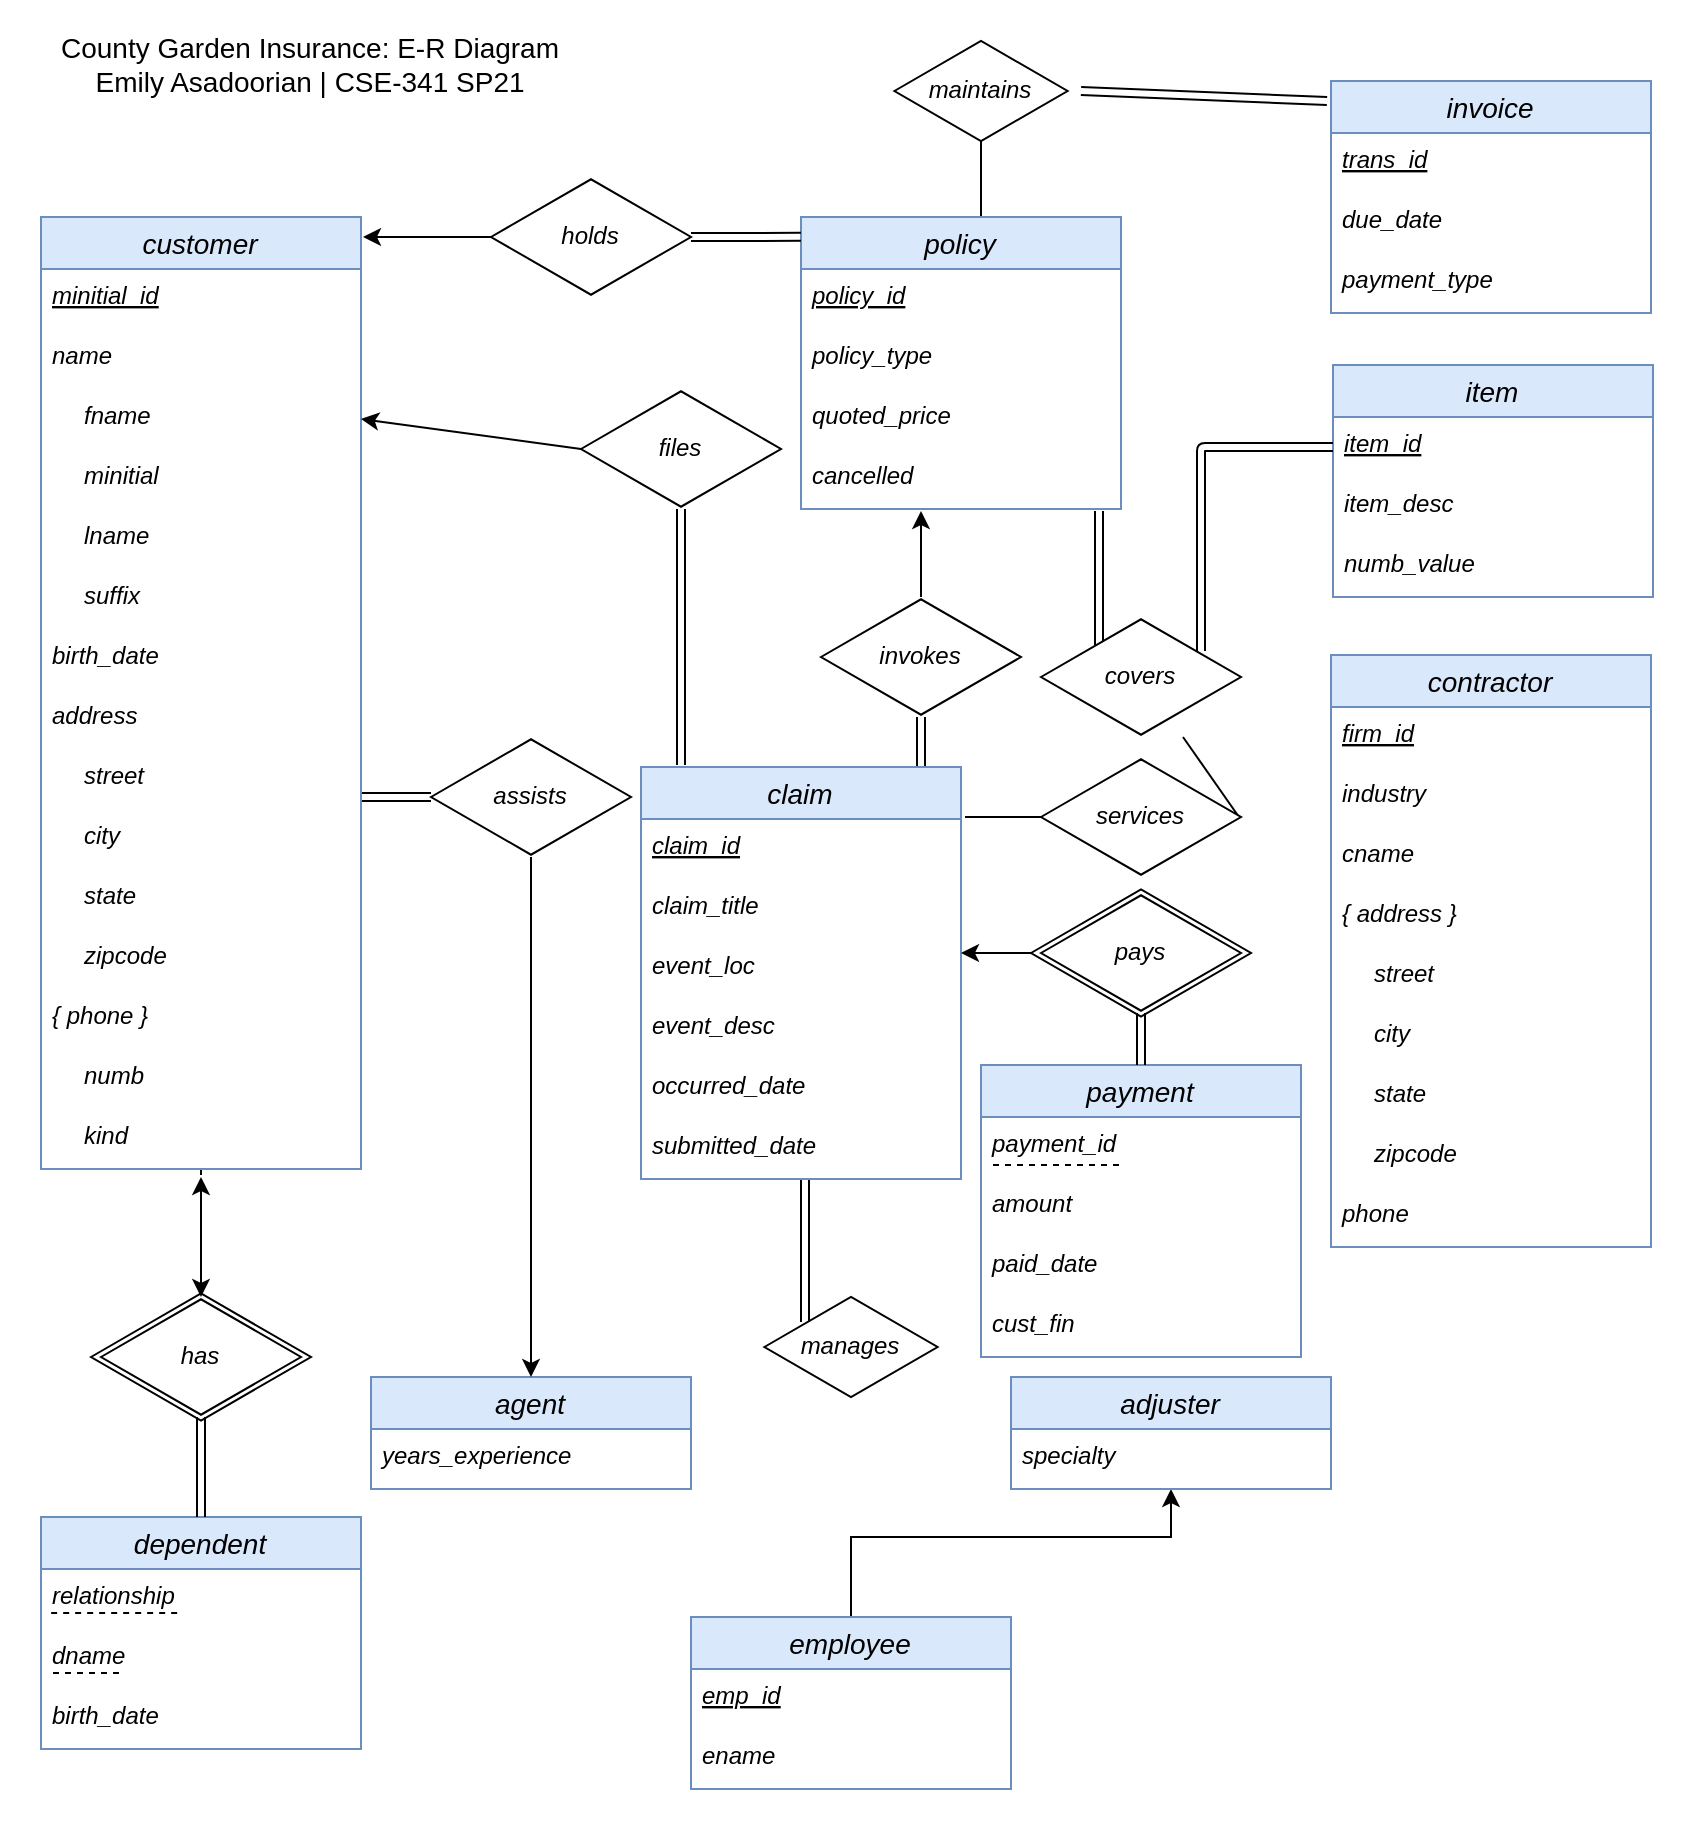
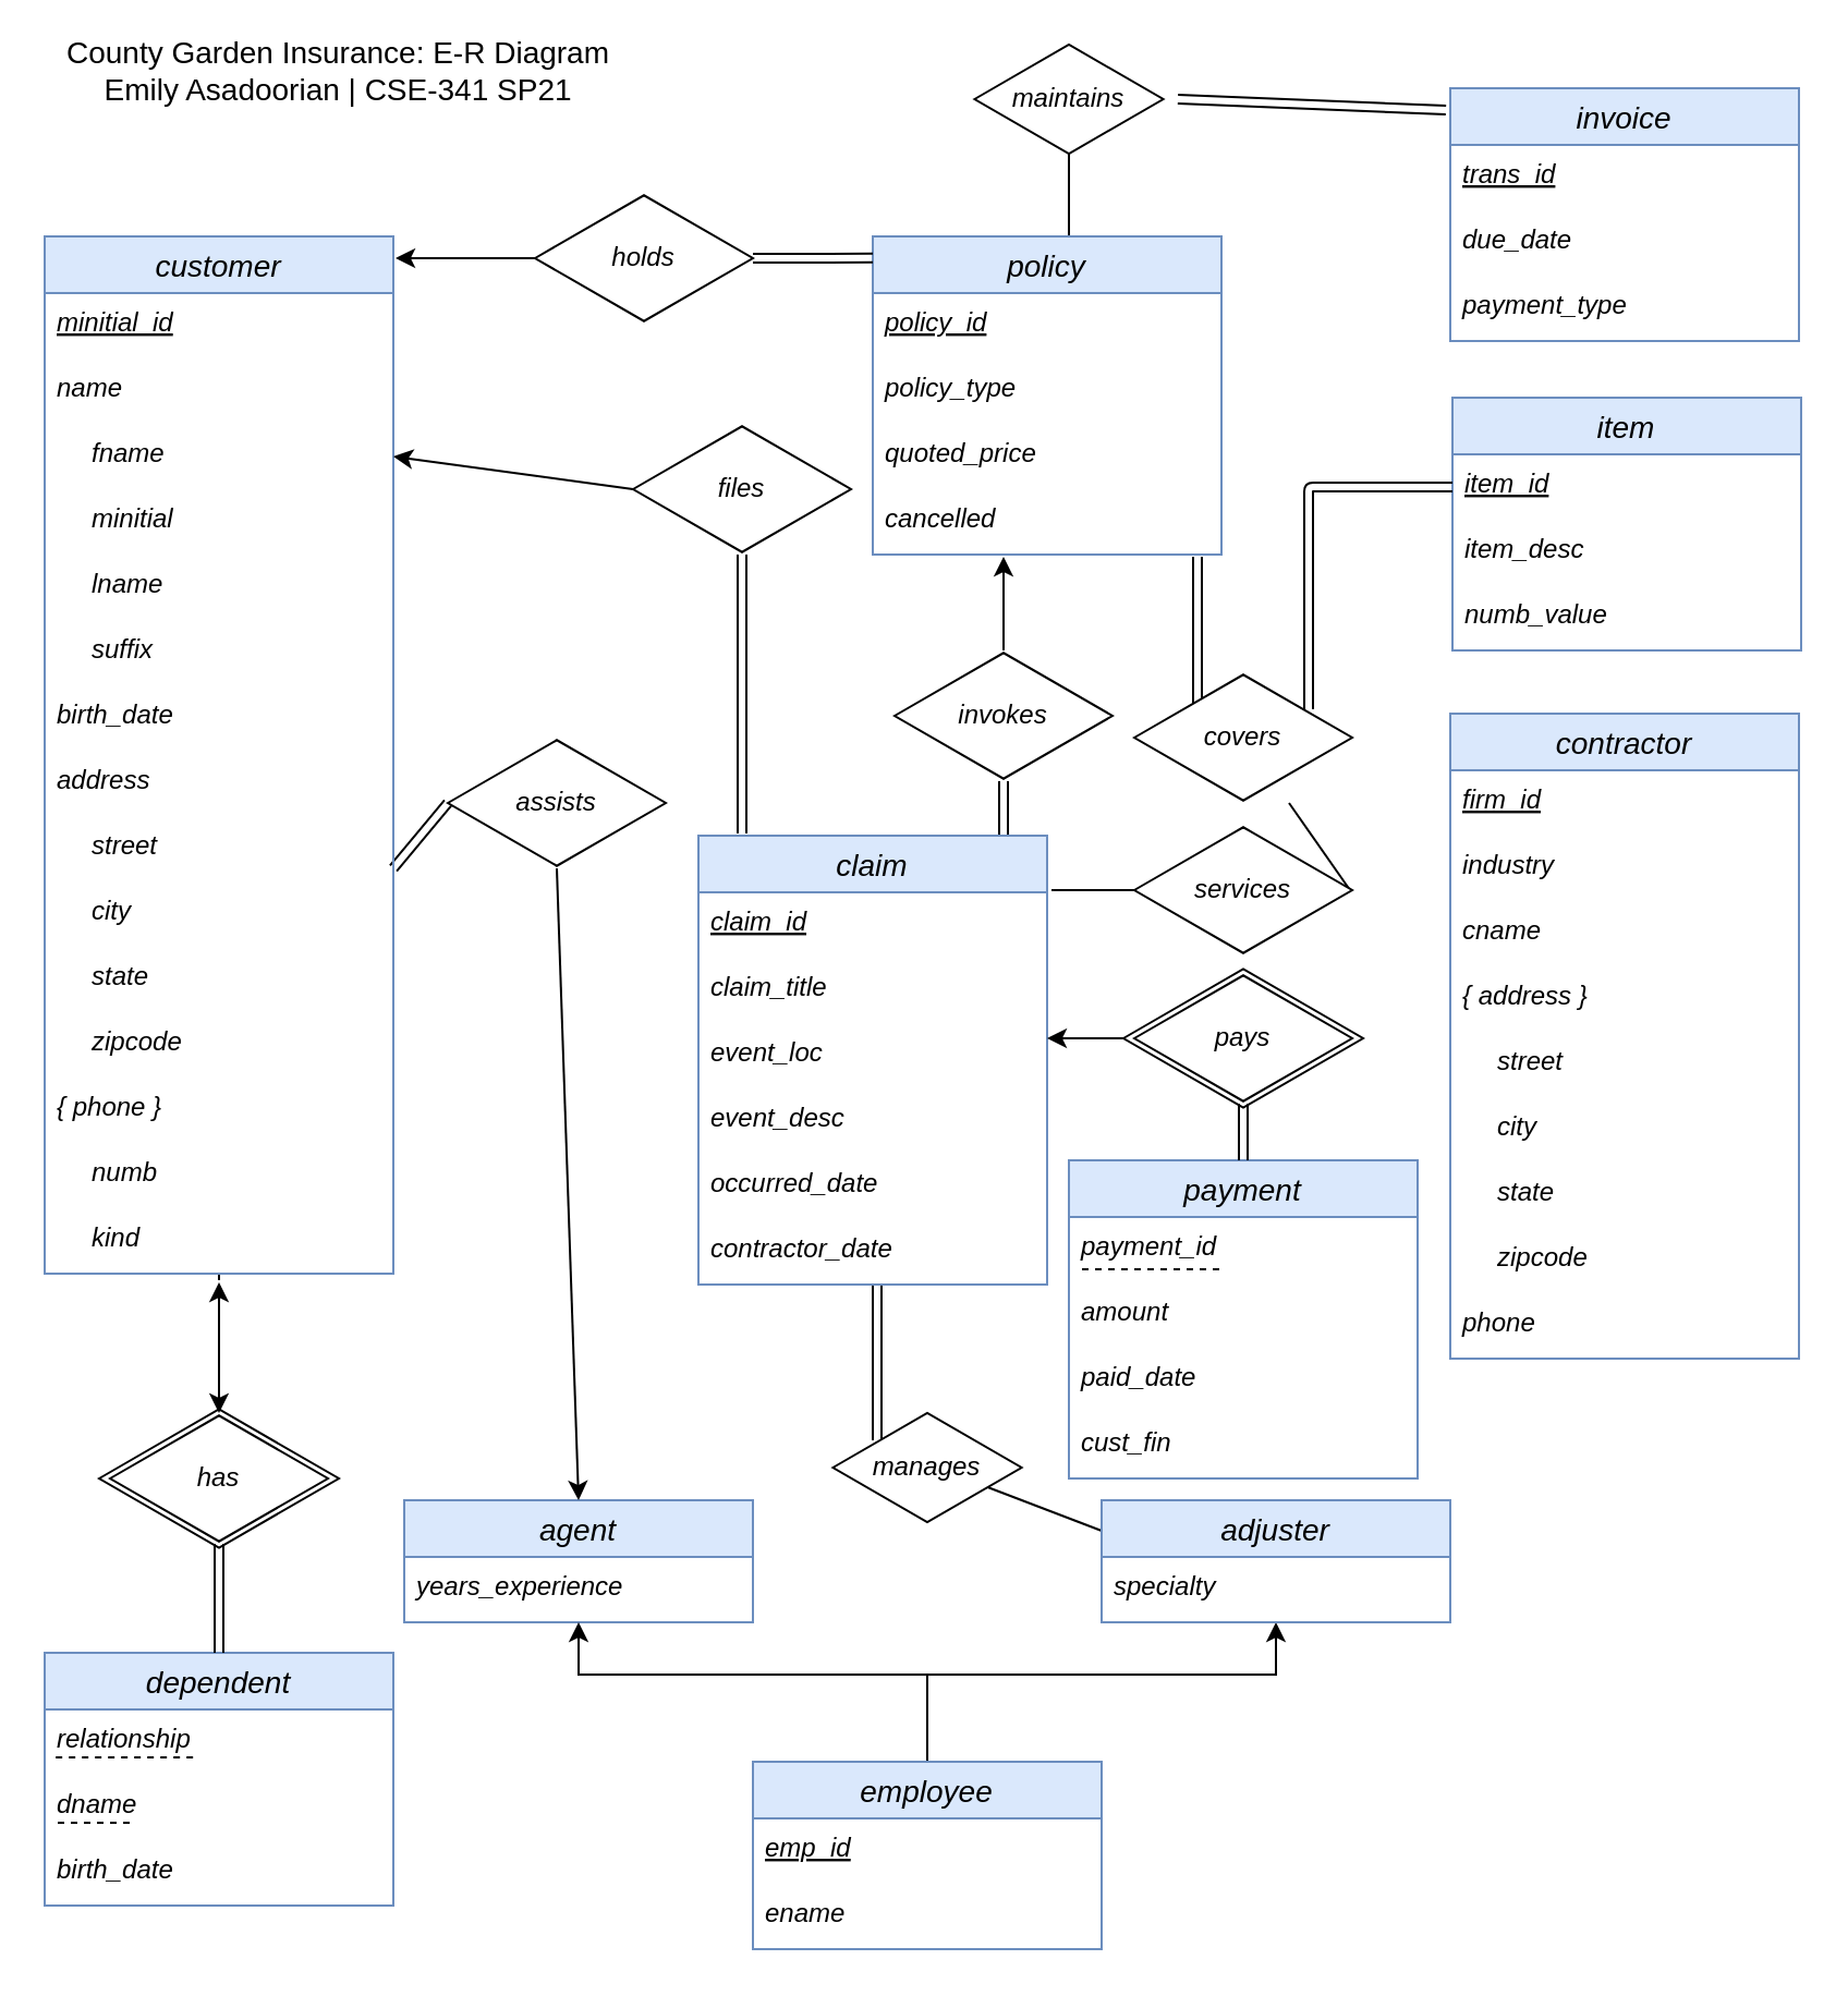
- <mxCell id="21" value="&lt;i&gt;assists&lt;/i&gt;" style="html=1;whiteSpace=wrap;aspect=fixed;shape=isoRectangle;" parent="1" vertex="1"><mxGeometry x="215" y="368" width="100" height="60" as="geometry" /></mxCell>
+ <mxCell id="21" value="&lt;i&gt;assists&lt;/i&gt;" style="html=1;whiteSpace=wrap;aspect=fixed;shape=isoRectangle;" parent="1" vertex="1"><mxGeometry x="205" y="338" width="100" height="60" as="geometry" /></mxCell>
- <mxCell id="39" value="submitted_date" style="text;strokeColor=none;fillColor=none;spacingLeft=4;spacingRight=4;overflow=hidden;rotatable=0;points=[[0,0.5],[1,0.5]];portConstraint=eastwest;fontSize=12;fontStyle=2" parent="33" vertex="1"><mxGeometry y="176" width="160" height="30" as="geometry" /></mxCell>
+ <mxCell id="39" value="contractor_date" style="text;strokeColor=none;fillColor=none;spacingLeft=4;spacingRight=4;overflow=hidden;rotatable=0;points=[[0,0.5],[1,0.5]];portConstraint=eastwest;fontSize=12;fontStyle=2" parent="33" vertex="1"><mxGeometry y="176" width="160" height="30" as="geometry" /></mxCell>
+ <mxCell id="7" value="" style="endArrow=none;html=1;exitX=0.78;exitY=0.683;exitDx=0;exitDy=0;exitPerimeter=0;entryX=0;entryY=0.25;entryDx=0;entryDy=0;" parent="1" source="41" target="19" edge="1"><mxGeometry width="50" height="50" relative="1" as="geometry"><mxPoint x="400" y="573" as="sourcePoint" /><mxPoint x="505" y="678" as="targetPoint" /></mxGeometry></mxCell>
+ <mxCell id="14" style="edgeStyle=orthogonalEdgeStyle;rounded=0;orthogonalLoop=1;jettySize=auto;html=1;exitX=0.5;exitY=0;exitDx=0;exitDy=0;entryX=0.5;entryY=1;entryDx=0;entryDy=0;fontFamily=Comic Sans MS;fontSize=14;" parent="1" source="16" target="12" edge="1"><mxGeometry relative="1" as="geometry"><Array as="points"><mxPoint x="425" y="768" /><mxPoint x="265" y="768" /></Array></mxGeometry></mxCell>
